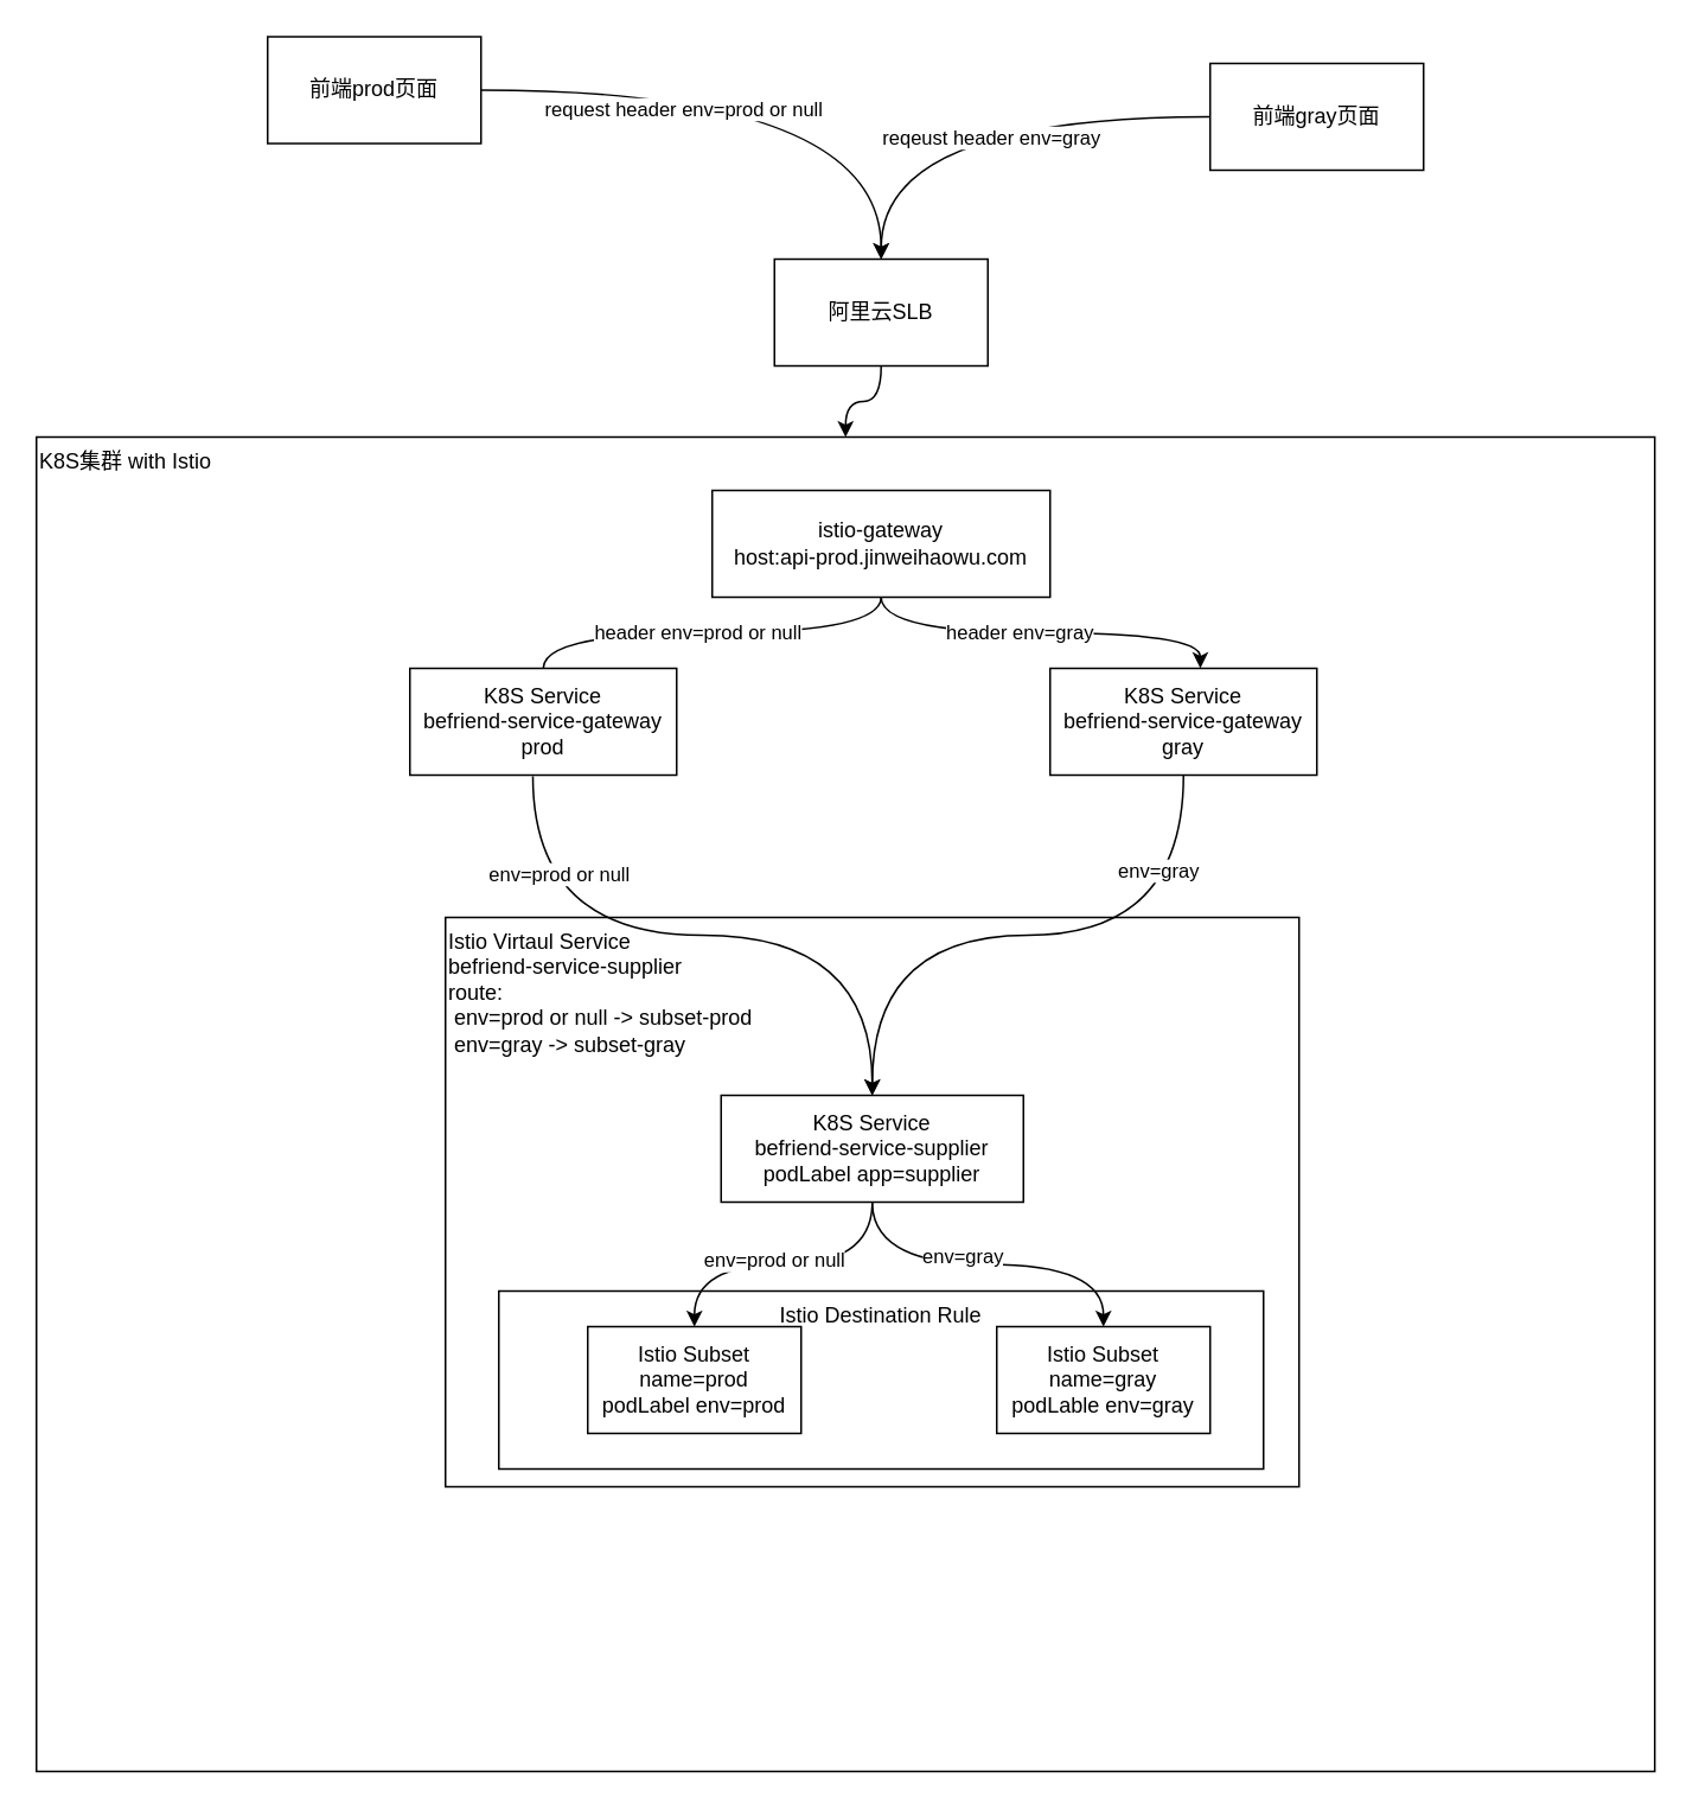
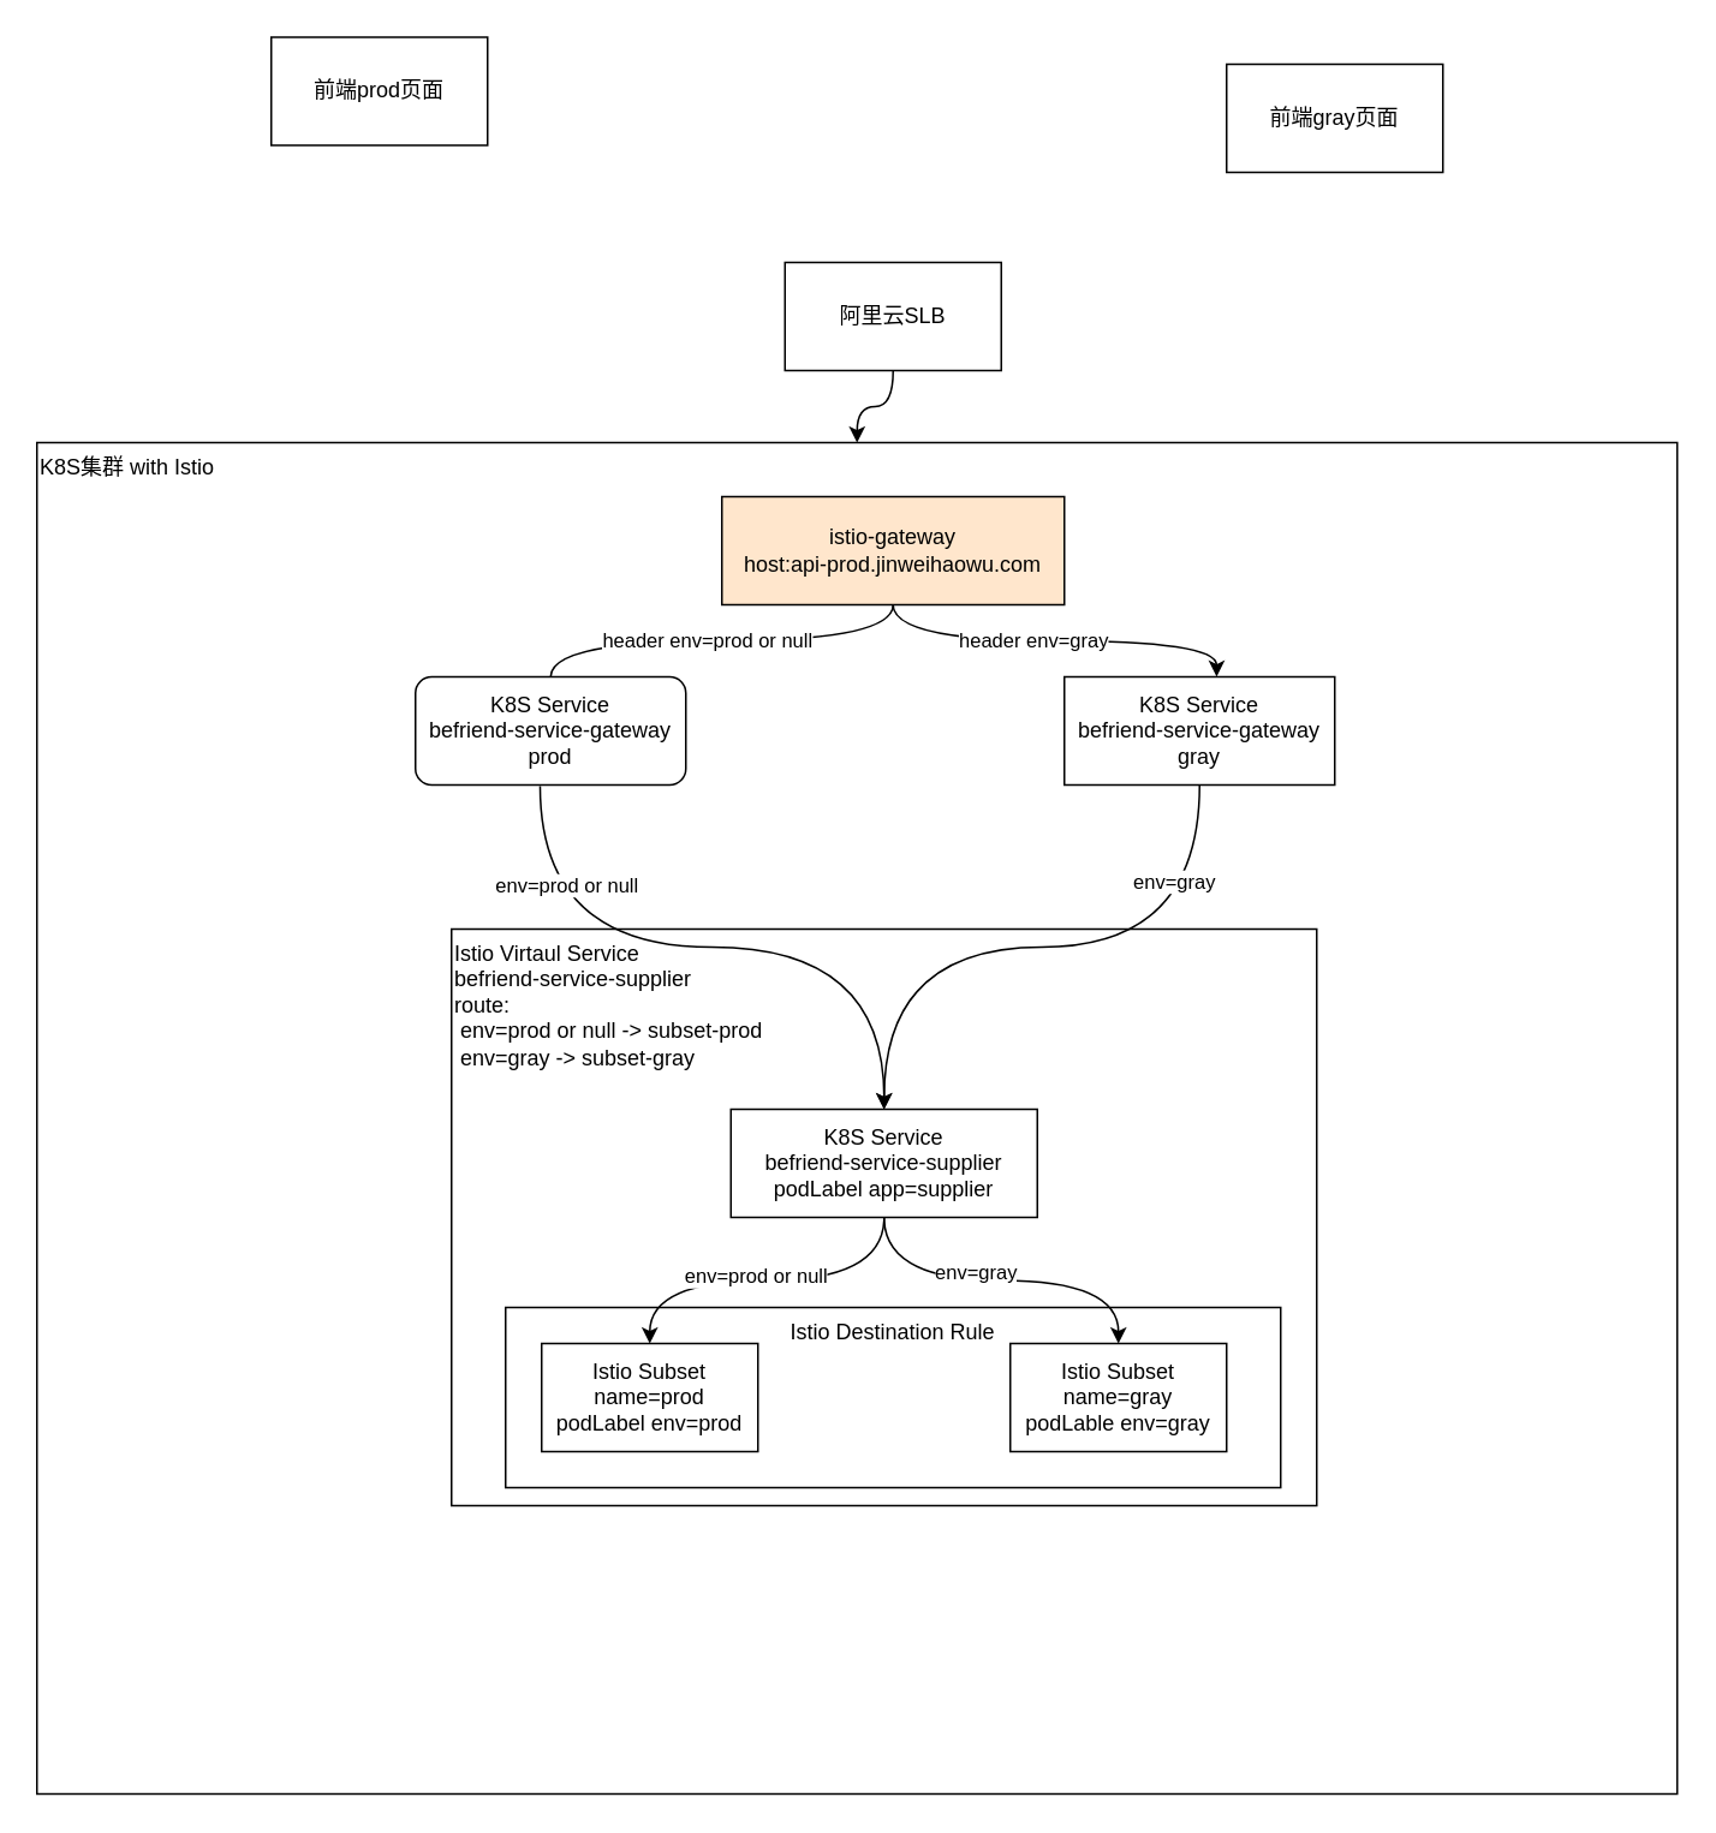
- <mxCell id="12" style="edgeStyle=orthogonalEdgeStyle;curved=1;rounded=0;orthogonalLoop=1;jettySize=auto;html=1;entryX=0.5;entryY=0;entryDx=0;entryDy=0;" edge="1" parent="1" source="14" target="11"><mxGeometry relative="1" as="geometry" /></mxCell>
- <mxCell id="13" value="request header env=prod or null" style="edgeLabel;html=1;align=center;verticalAlign=middle;resizable=0;points=[];" vertex="1" connectable="0" parent="12"><mxGeometry x="-0.641" y="-3" relative="1" as="geometry"><mxPoint x="56" y="7" as="offset" /></mxGeometry></mxCell>
- <mxCell id="15" style="edgeStyle=orthogonalEdgeStyle;curved=1;rounded=0;orthogonalLoop=1;jettySize=auto;html=1;entryX=0.5;entryY=0;entryDx=0;entryDy=0;" edge="1" parent="1" source="17" target="11"><mxGeometry relative="1" as="geometry" /></mxCell>
- <mxCell id="16" value="reqeust header env=gray" style="edgeLabel;html=1;align=center;verticalAlign=middle;resizable=0;points=[];" vertex="1" connectable="0" parent="15"><mxGeometry x="-0.062" y="11" relative="1" as="geometry"><mxPoint as="offset" /></mxGeometry></mxCell>
- <mxCell id="9" value="istio-gateway&lt;br&gt;host:api-prod.jinweihaowu.com" style="rounded=0;whiteSpace=wrap;html=1;" vertex="1" parent="1"><mxGeometry x="400" y="275" width="190" height="60" as="geometry" /></mxCell>
+ <mxCell id="9" value="istio-gateway&lt;br&gt;host:api-prod.jinweihaowu.com" style="rounded=0;whiteSpace=wrap;html=1;fillColor=#ffe6cc;" vertex="1" parent="1"><mxGeometry x="400" y="275" width="190" height="60" as="geometry" /></mxCell>
- <mxCell id="3" value="K8S Service&lt;br&gt;befriend-service-gateway&lt;br&gt;prod" style="rounded=0;whiteSpace=wrap;html=1;" vertex="1" parent="1"><mxGeometry x="230" y="375" width="150" height="60" as="geometry" /></mxCell>
+ <mxCell id="3" value="K8S Service&lt;br&gt;befriend-service-gateway&lt;br&gt;prod" style="whiteSpace=wrap;html=1;rounded=1;" vertex="1" parent="1"><mxGeometry x="230" y="375" width="150" height="60" as="geometry" /></mxCell>
- <mxCell id="25" value="Istio Subset&lt;br&gt;name=prod&lt;br&gt;podLabel env=prod" style="rounded=0;whiteSpace=wrap;html=1;" vertex="1" parent="1"><mxGeometry x="330" y="745" width="120" height="60" as="geometry" /></mxCell>
+ <mxCell id="25" value="Istio Subset&lt;br&gt;name=prod&lt;br&gt;podLabel env=prod" style="rounded=0;whiteSpace=wrap;html=1;" vertex="1" parent="1"><mxGeometry x="300" y="745" width="120" height="60" as="geometry" /></mxCell>
